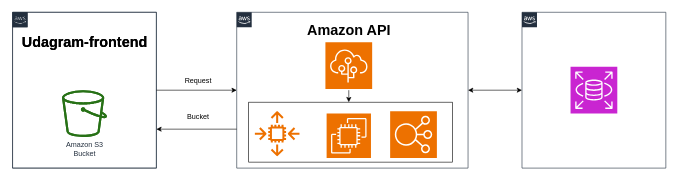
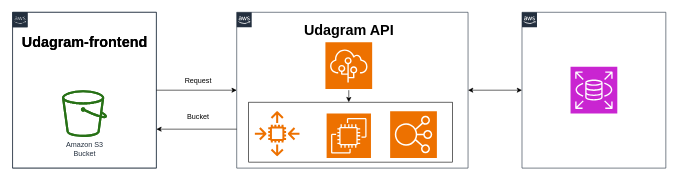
- <mxCell id="12" value="Amazon API" style="text;strokeColor=none;fillColor=none;html=1;fontSize=24;fontStyle=1;verticalAlign=middle;align=center;" parent="5" vertex="1"><mxGeometry x="77" y="10" width="220" height="40" as="geometry" /></mxCell>
+ <mxCell id="12" value="Udagram API" style="text;strokeColor=none;fillColor=none;html=1;fontSize=24;fontStyle=1;verticalAlign=middle;align=center;" parent="5" vertex="1"><mxGeometry x="77" y="10" width="220" height="40" as="geometry" /></mxCell>
